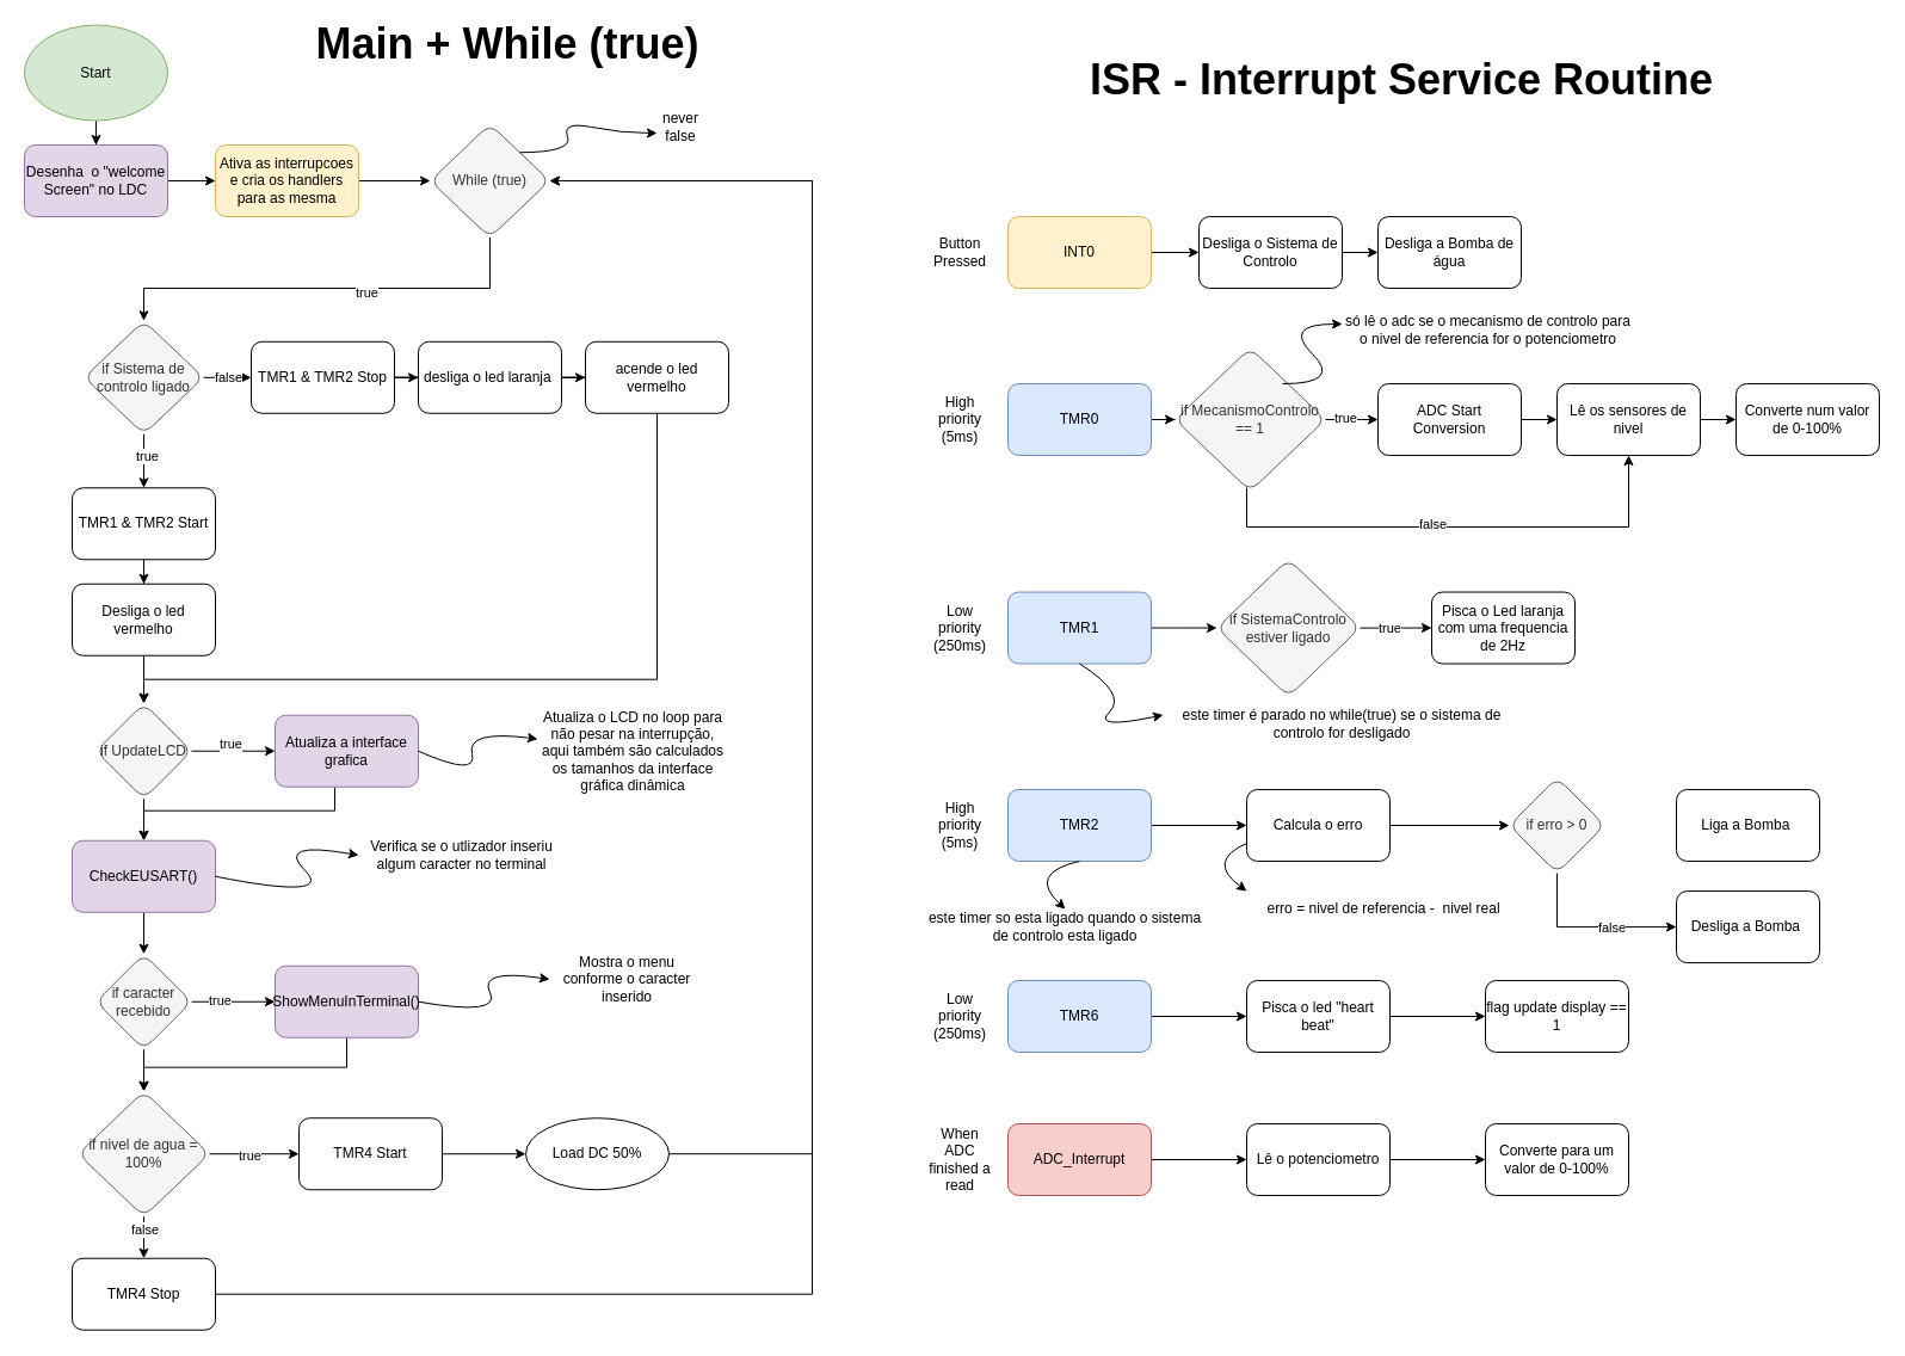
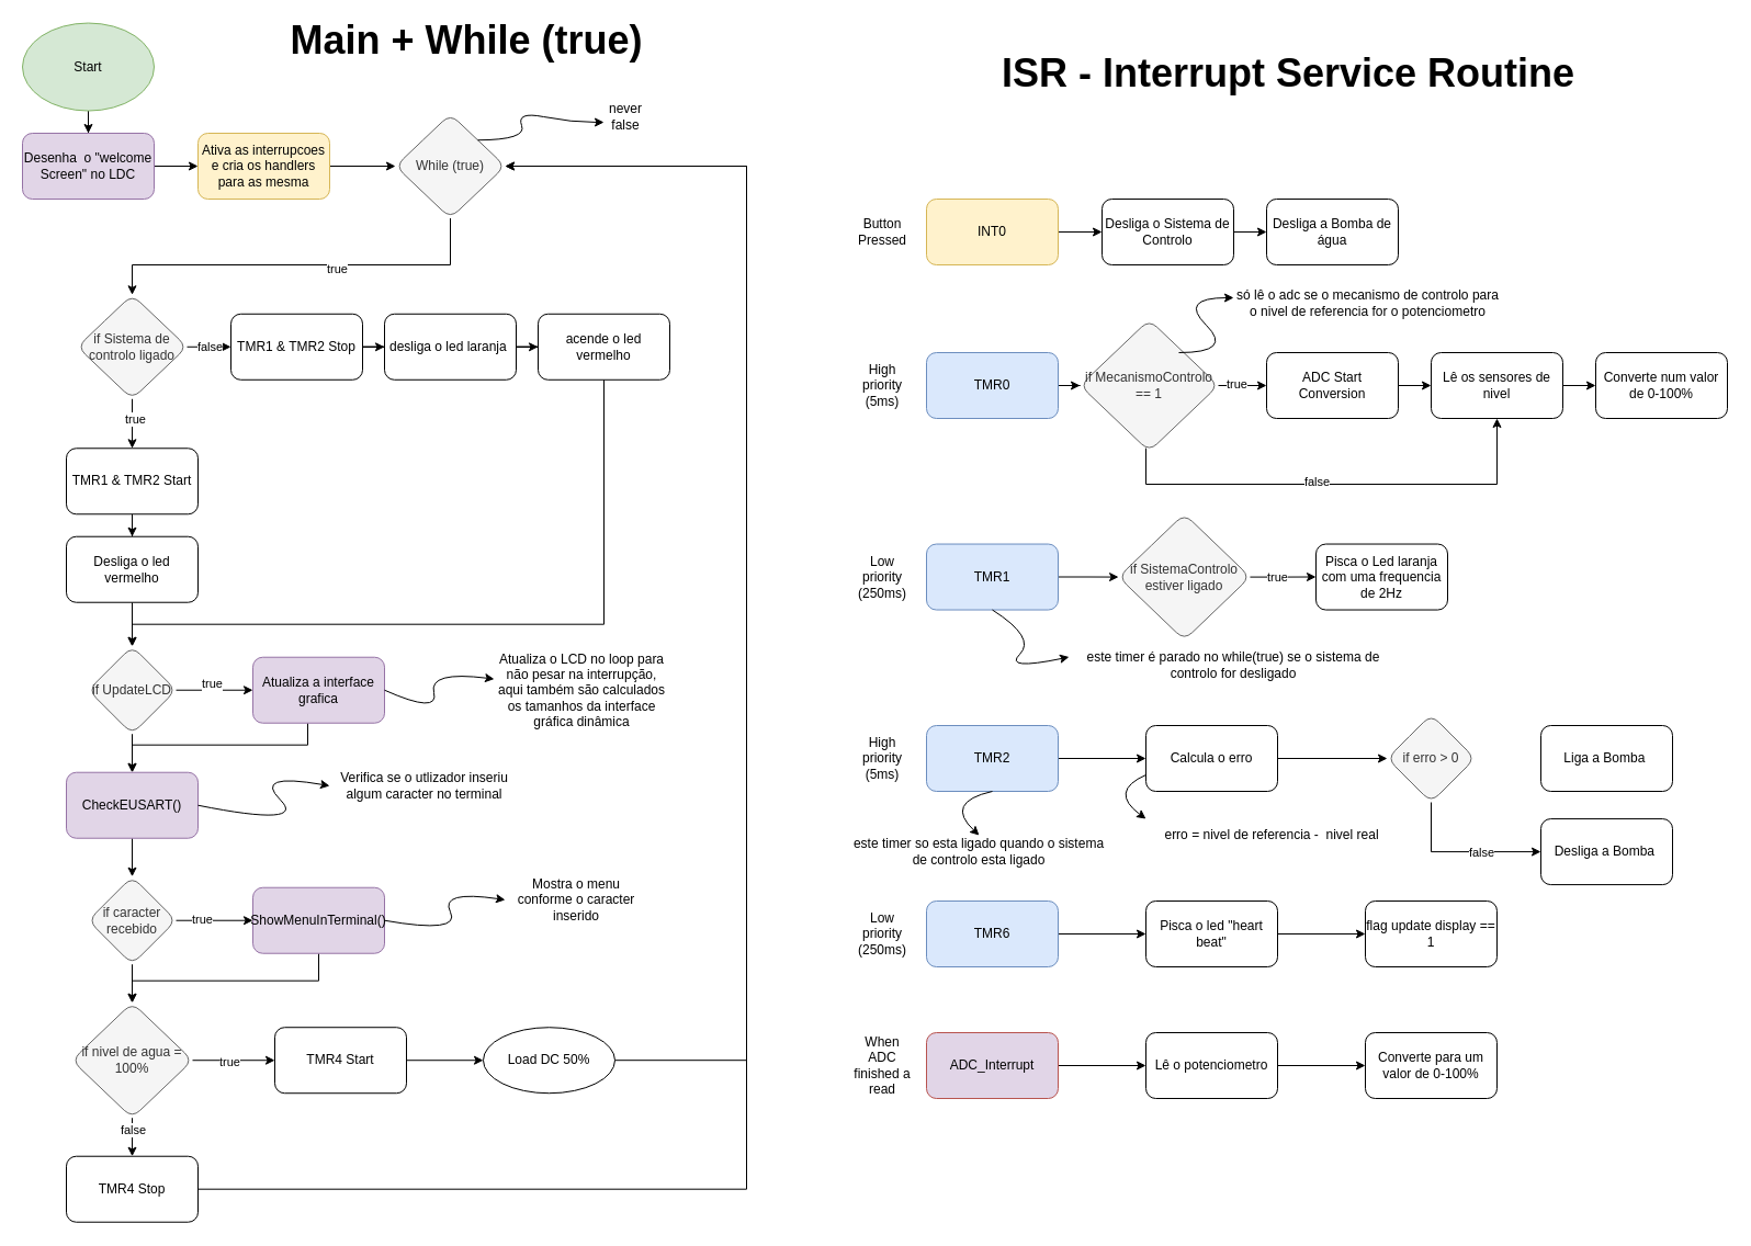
- <mxCell id="26" value="ADC_Interrupt" style="rounded=1;whiteSpace=wrap;html=1;fillColor=#f8cecc;strokeColor=#b85450;" parent="1" vertex="1"><mxGeometry x="844" y="941" width="120" height="60" as="geometry" /></mxCell>
+ <mxCell id="26" value="ADC_Interrupt" style="rounded=1;whiteSpace=wrap;html=1;fillColor=#e1d5e7;strokeColor=#b85450;" parent="1" vertex="1"><mxGeometry x="844" y="941" width="120" height="60" as="geometry" /></mxCell>
